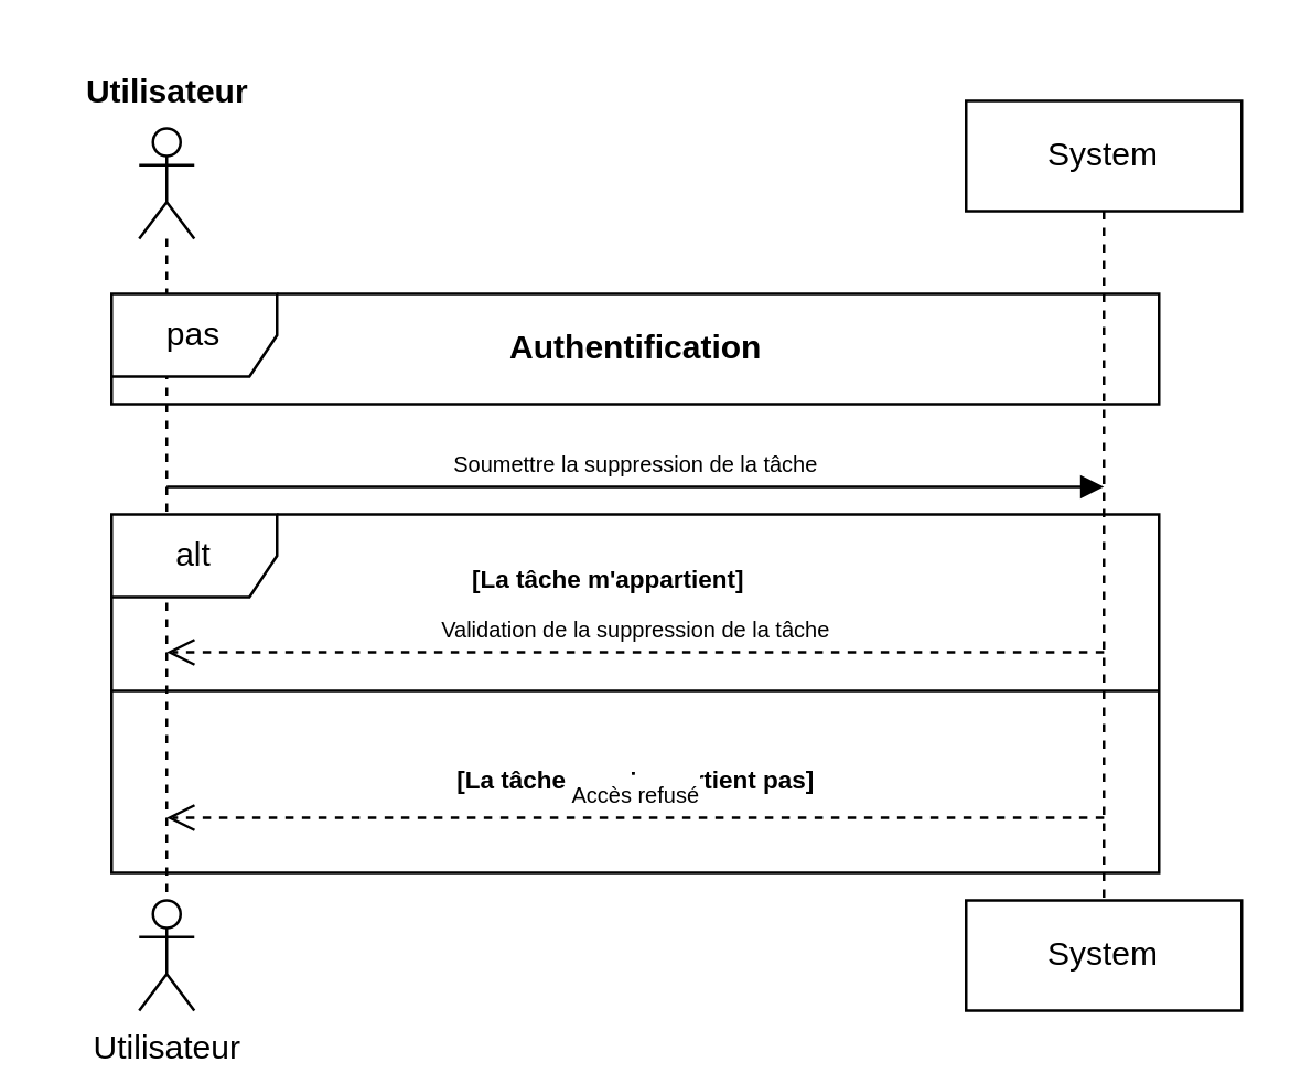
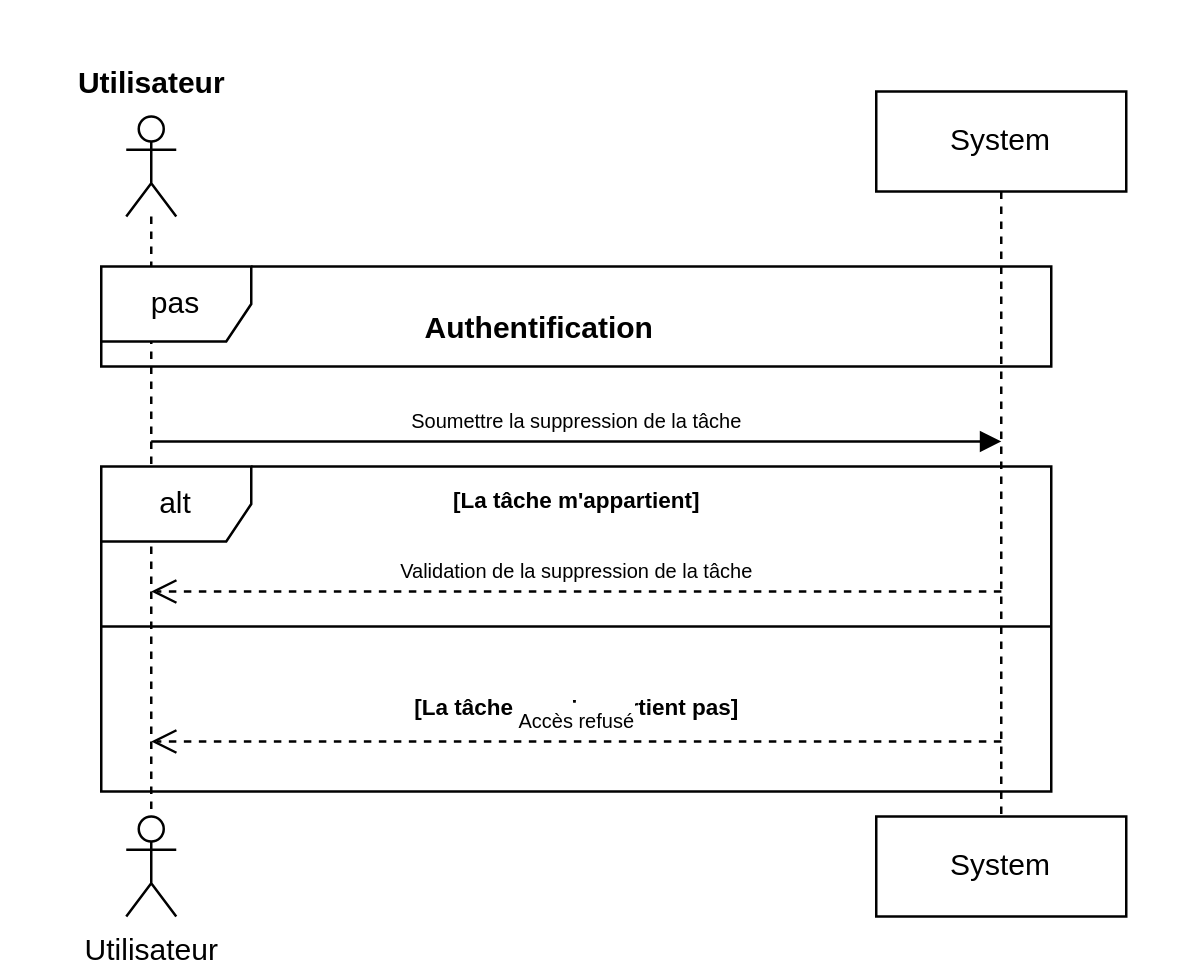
- <mxCell id="10" value="Authentification" style="text;align=center;fontStyle=1;verticalAlign=middle;spacingLeft=3;spacingRight=3;strokeColor=none;rotatable=0;points=[[0,0.5],[1,0.5]];portConstraint=eastwest;html=1;" vertex="1" parent="1"><mxGeometry x="190" y="113" width="80" height="26" as="geometry" /></mxCell>
+ <mxCell id="10" value="Authentification" style="text;align=center;fontStyle=1;verticalAlign=middle;spacingLeft=3;spacingRight=3;strokeColor=none;rotatable=0;points=[[0,0.5],[1,0.5]];portConstraint=eastwest;html=1;" vertex="1" parent="1"><mxGeometry x="175" y="118" width="80" height="26" as="geometry" /></mxCell>
- <mxCell id="12" value="&lt;font style=&quot;font-size: 9px;&quot;&gt;[La tâche m'appartient]&lt;/font&gt;" style="text;align=center;fontStyle=1;verticalAlign=middle;spacingLeft=3;spacingRight=3;strokeColor=none;rotatable=0;points=[[0,0.5],[1,0.5]];portConstraint=eastwest;html=1;" vertex="1" parent="1"><mxGeometry x="180" y="196" width="80" height="26" as="geometry" /></mxCell>
+ <mxCell id="12" value="&lt;font style=&quot;font-size: 9px;&quot;&gt;[La tâche m'appartient]&lt;/font&gt;" style="text;align=center;fontStyle=1;verticalAlign=middle;spacingLeft=3;spacingRight=3;strokeColor=none;rotatable=0;points=[[0,0.5],[1,0.5]];portConstraint=eastwest;html=1;" vertex="1" parent="1"><mxGeometry x="190" y="186" width="80" height="26" as="geometry" /></mxCell>
